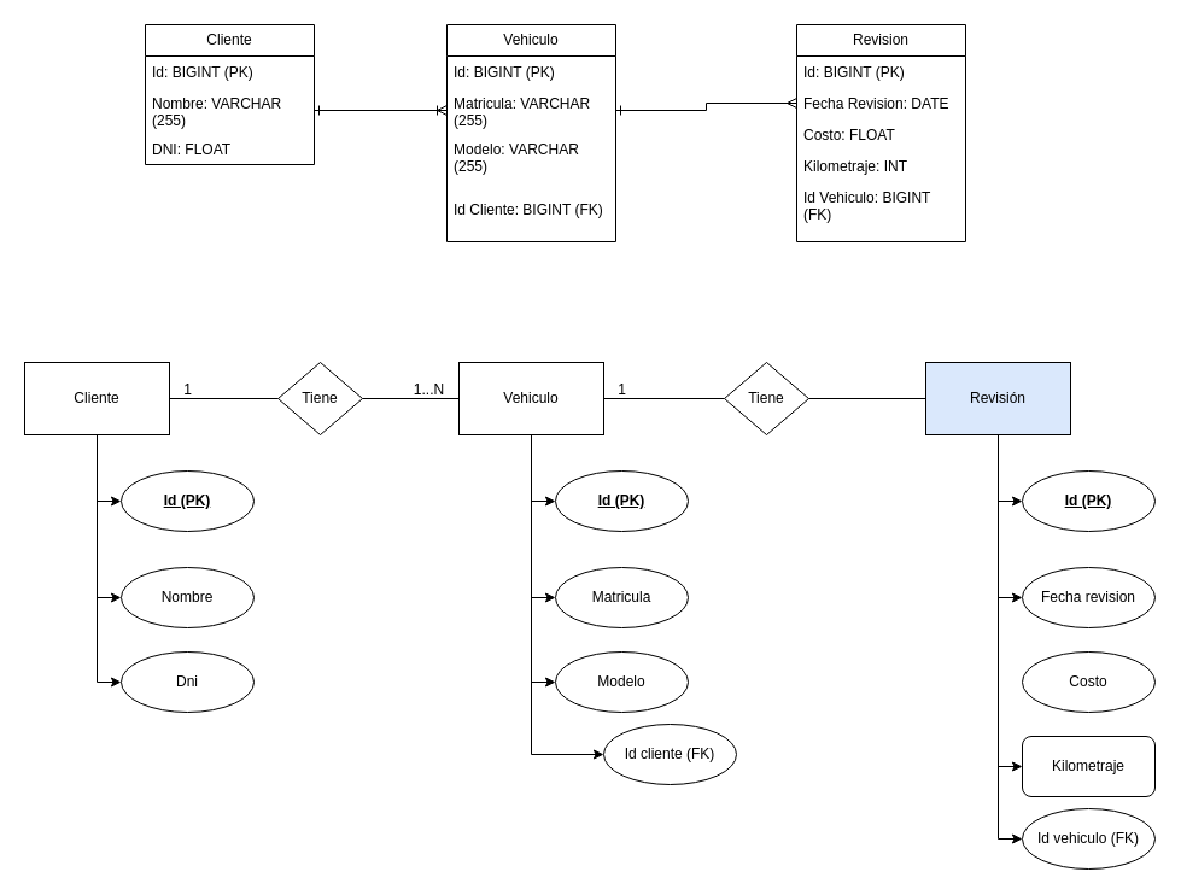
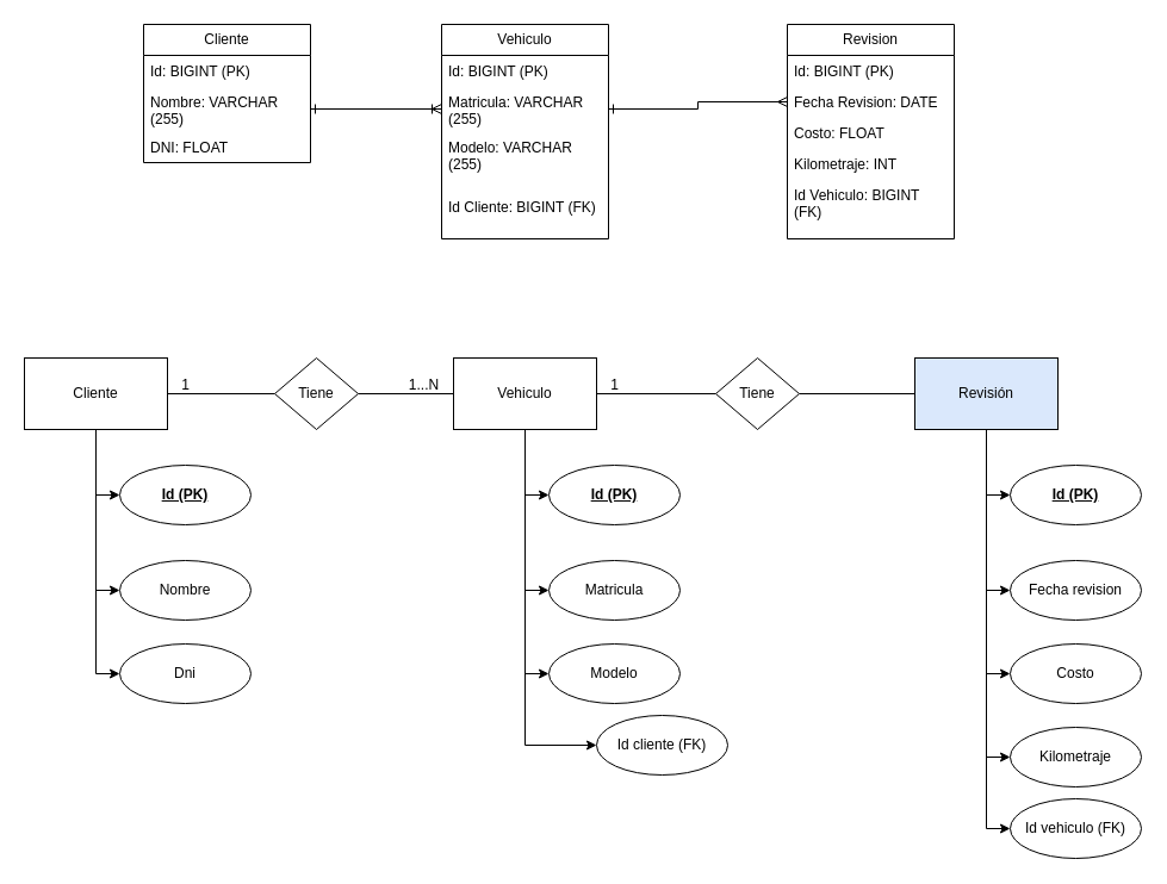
+ <mxCell id="31" style="edgeStyle=orthogonalEdgeStyle;rounded=0;orthogonalLoop=1;jettySize=auto;html=1;entryX=0;entryY=0.5;entryDx=0;entryDy=0;" edge="1" parent="1" source="34" target="44"><mxGeometry relative="1" as="geometry" /></mxCell>
- <mxCell id="45" value="Kilometraje" style="whiteSpace=wrap;html=1;rounded=1;" vertex="1" parent="1"><mxGeometry x="847" y="610" width="110" height="50" as="geometry" /></mxCell>
+ <mxCell id="45" value="Kilometraje" style="ellipse;whiteSpace=wrap;html=1;" vertex="1" parent="1"><mxGeometry x="847" y="610" width="110" height="50" as="geometry" /></mxCell>
